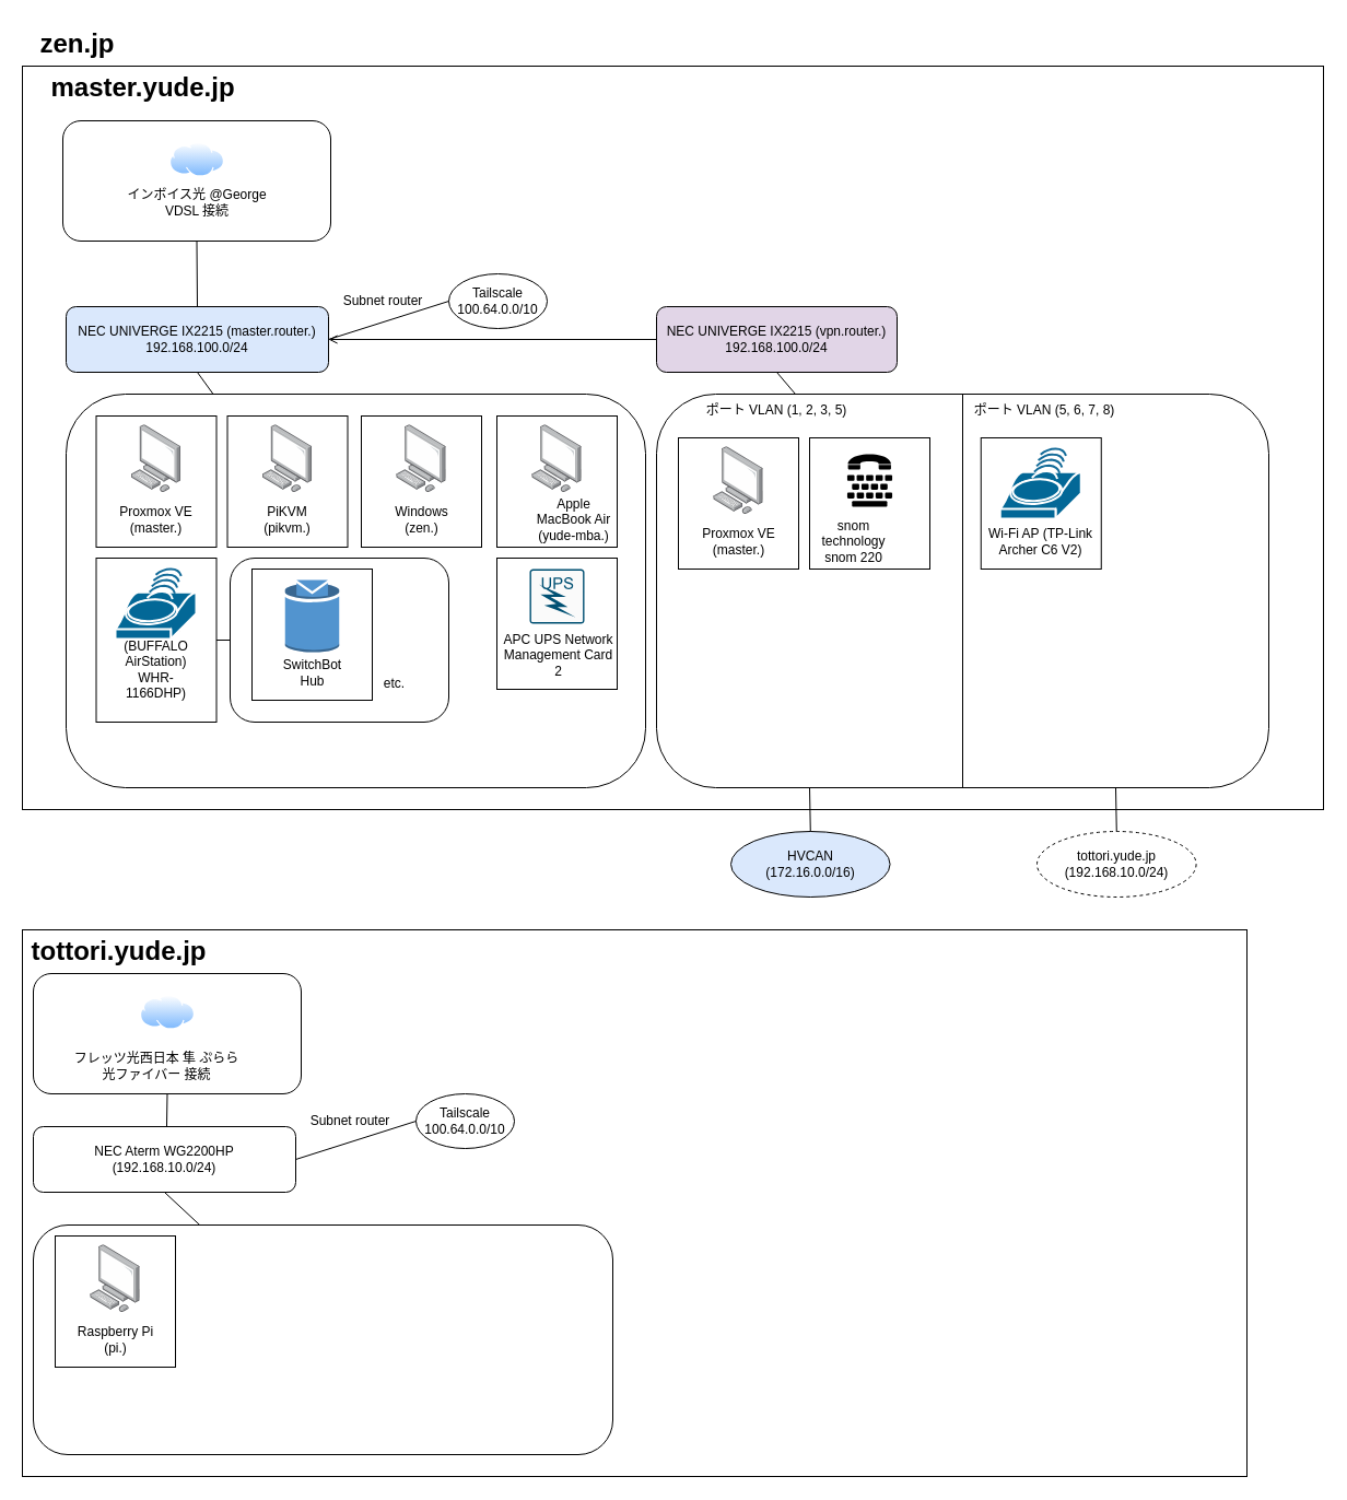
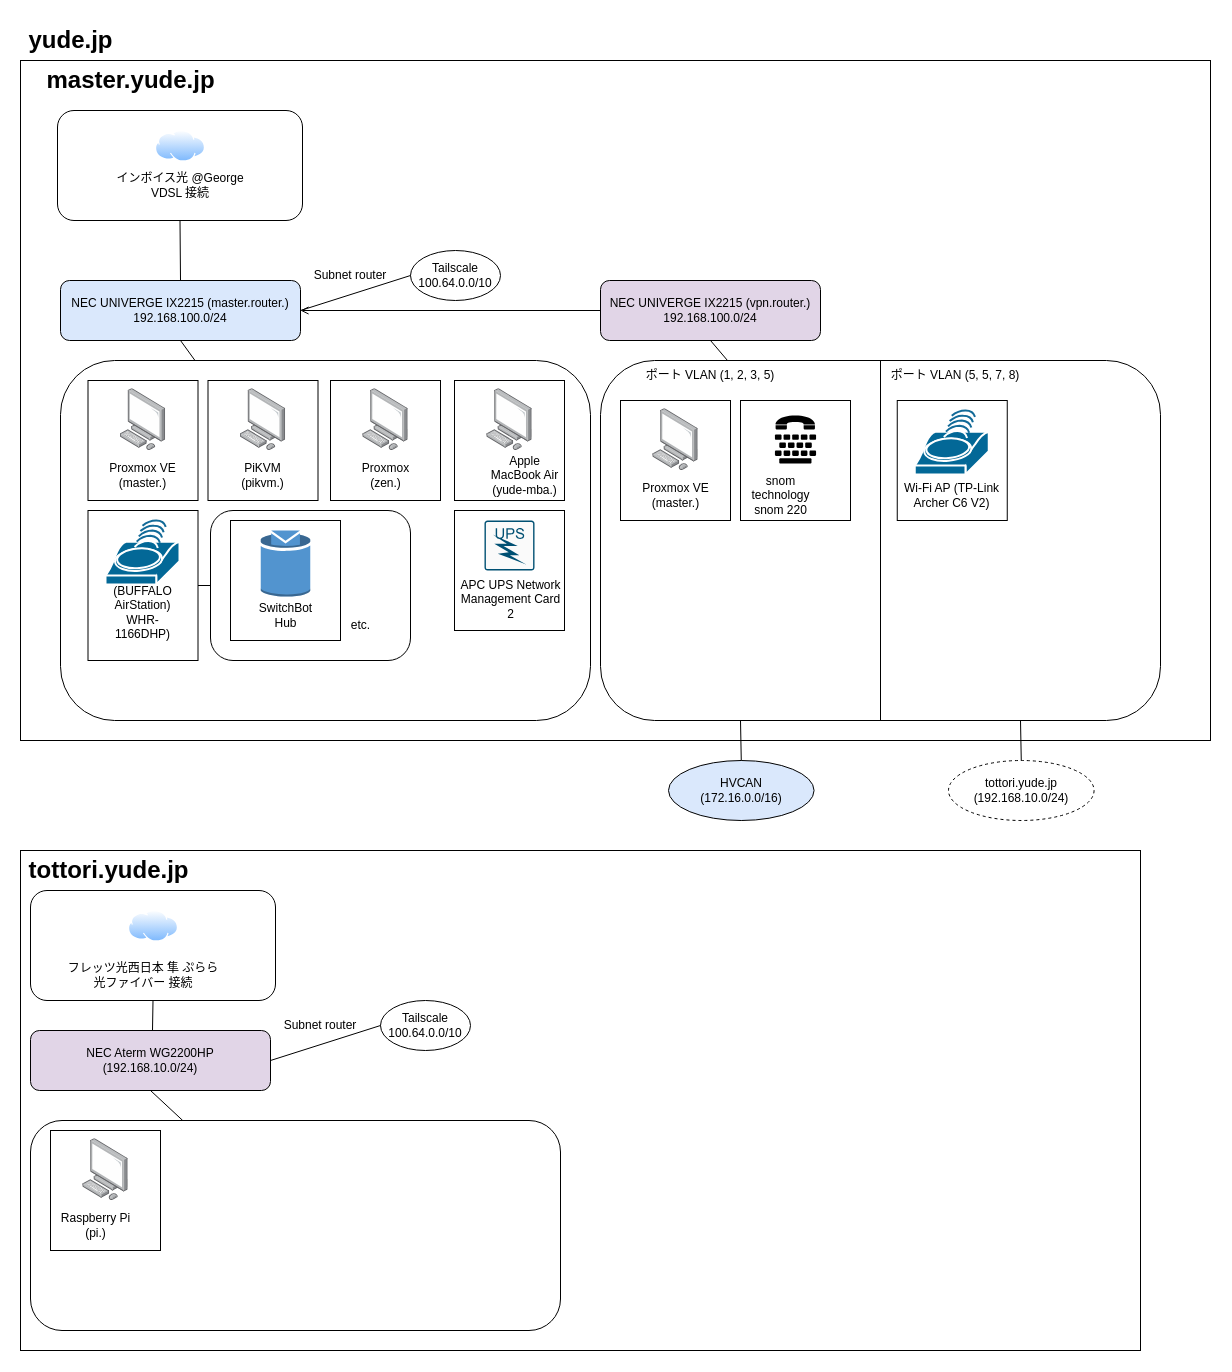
- <mxCell id="38" value="zen.jp" style="text;strokeColor=none;fillColor=none;html=1;fontSize=24;fontStyle=1;verticalAlign=middle;align=center;" parent="1" vertex="1"><mxGeometry x="20" width="100" height="40" as="geometry" y="20" /></mxCell>
+ <mxCell id="38" value="yude.jp" style="text;strokeColor=none;fillColor=none;html=1;fontSize=24;fontStyle=1;verticalAlign=middle;align=center;" parent="1" vertex="1"><mxGeometry x="20" width="100" height="40" as="geometry" y="20" /></mxCell>
- <mxCell id="46" value="ポート VLAN (5, 6, 7, 8)" style="text;html=1;strokeColor=none;fillColor=none;align=center;verticalAlign=middle;whiteSpace=wrap;rounded=0;" parent="1" vertex="1"><mxGeometry x="880" y="360" width="150" height="30" as="geometry" /></mxCell>
+ <mxCell id="46" value="ポート VLAN (5, 5, 7, 8)" style="text;html=1;strokeColor=none;fillColor=none;align=center;verticalAlign=middle;whiteSpace=wrap;rounded=0;" parent="1" vertex="1"><mxGeometry x="880" y="360" width="150" height="30" as="geometry" /></mxCell>
- <mxCell id="21" value="Windows&lt;br&gt;(zen.)" style="text;html=1;strokeColor=none;fillColor=none;align=center;verticalAlign=middle;whiteSpace=wrap;rounded=0;" parent="18" vertex="1"><mxGeometry x="17.5" y="80" width="75" height="30" as="geometry" /></mxCell>
+ <mxCell id="21" value="Proxmox&lt;br&gt;(zen.)" style="text;html=1;strokeColor=none;fillColor=none;align=center;verticalAlign=middle;whiteSpace=wrap;rounded=0;" parent="18" vertex="1"><mxGeometry x="17.5" y="80" width="75" height="30" as="geometry" /></mxCell>
- <mxCell id="70" value="NEC Aterm WG2200HP&lt;br&gt;(192.168.10.0/24)" style="rounded=1;whiteSpace=wrap;html=1;" parent="1" vertex="1"><mxGeometry x="30" y="1030" width="240" height="60" as="geometry" /></mxCell>
+ <mxCell id="70" value="NEC Aterm WG2200HP&lt;br&gt;(192.168.10.0/24)" style="rounded=1;whiteSpace=wrap;html=1;fillColor=#e1d5e7;" parent="1" vertex="1"><mxGeometry x="30" y="1030" width="240" height="60" as="geometry" /></mxCell>
- <mxCell id="69" value="&lt;div&gt;Raspberry Pi&lt;/div&gt;&lt;div&gt;(pi.)&lt;br&gt;&lt;/div&gt;" style="text;html=1;strokeColor=none;fillColor=none;align=center;verticalAlign=middle;whiteSpace=wrap;rounded=0;" parent="66" vertex="1"><mxGeometry x="17.5" y="80" width="75" height="30" as="geometry" /></mxCell>
+ <mxCell id="69" value="&lt;div&gt;Raspberry Pi&lt;/div&gt;&lt;div&gt;(pi.)&lt;br&gt;&lt;/div&gt;" style="text;html=1;strokeColor=none;fillColor=none;align=center;verticalAlign=middle;whiteSpace=wrap;rounded=0;" parent="66" vertex="1"><mxGeometry x="7.5" y="80" width="75" height="30" as="geometry" /></mxCell>
